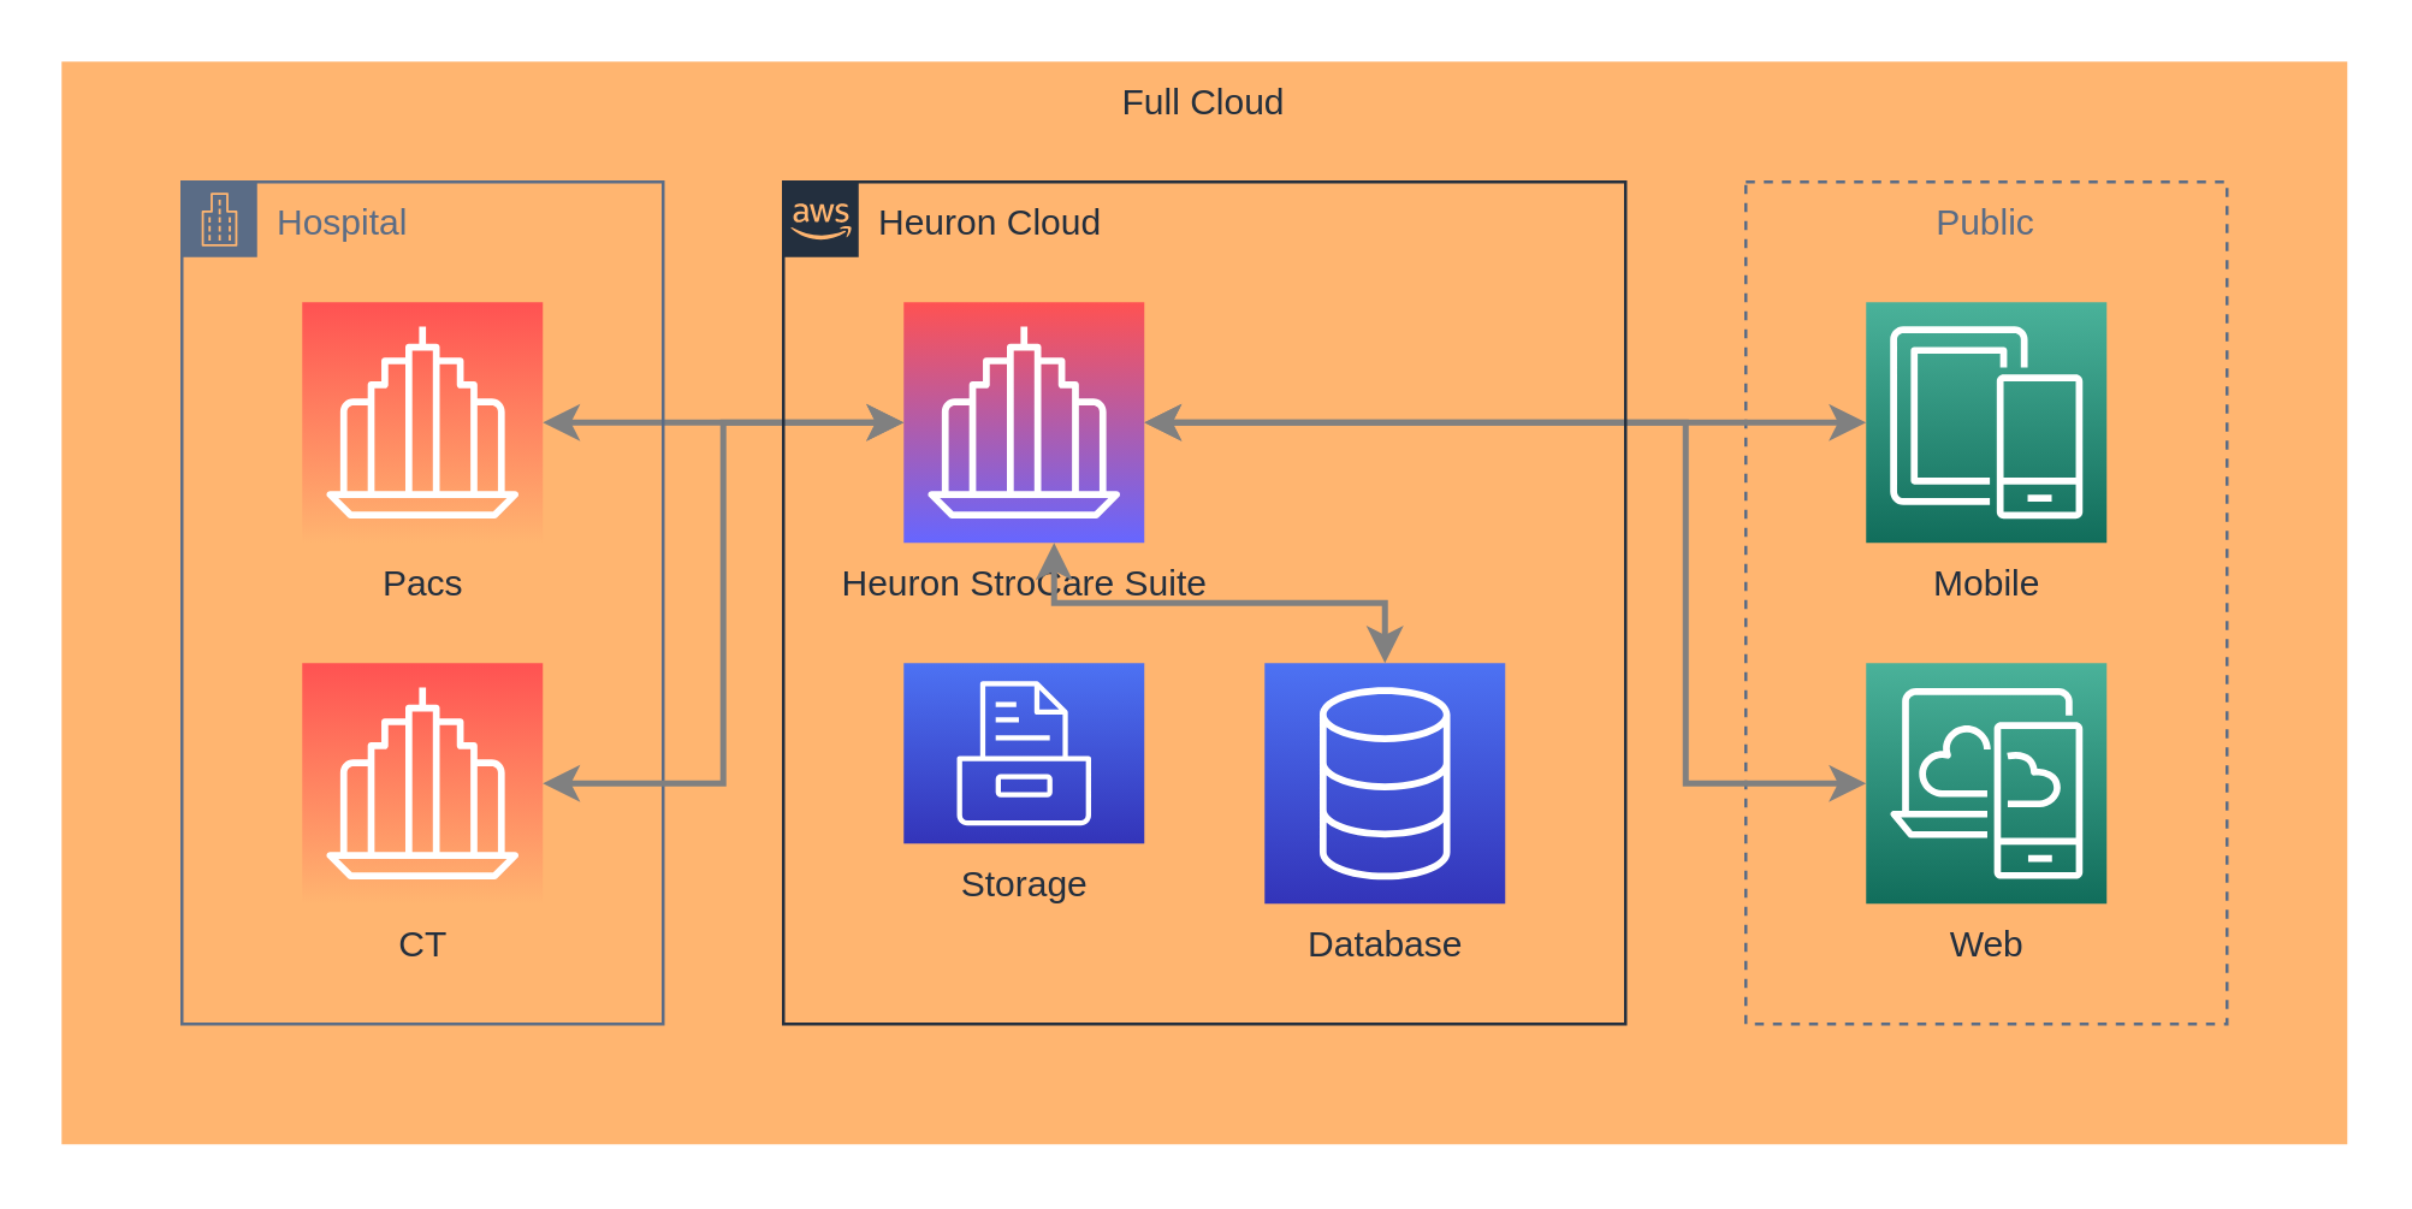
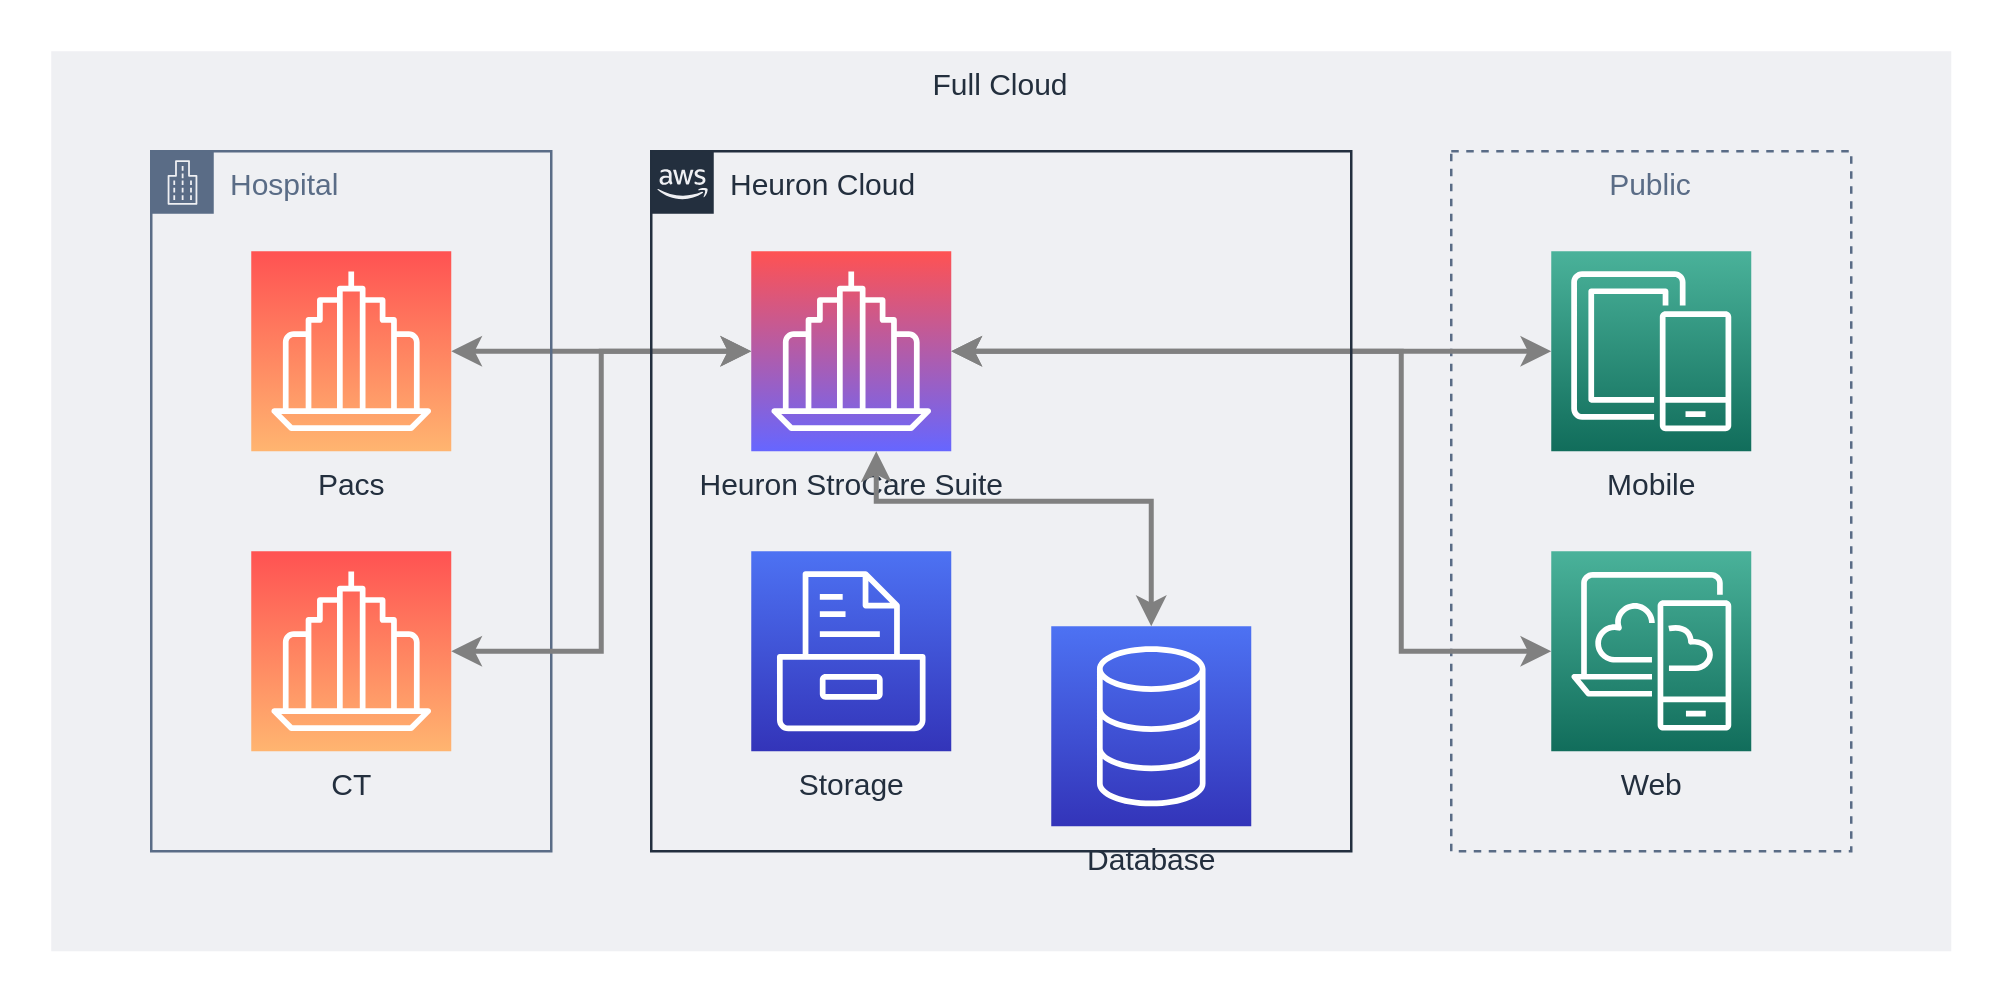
- <mxCell id="2" value="Full Cloud" style="fillColor=#ffb570;strokeColor=none;dashed=0;verticalAlign=top;fontStyle=0;fontColor=#232F3D;whiteSpace=wrap;html=1;" parent="1" vertex="1"><mxGeometry x="20" y="20" width="760" height="360" as="geometry" /></mxCell>
+ <mxCell id="2" value="Full Cloud" style="fillColor=#EFF0F3;strokeColor=none;dashed=0;verticalAlign=top;fontStyle=0;fontColor=#232F3D;whiteSpace=wrap;html=1;" parent="1" vertex="1"><mxGeometry x="20" y="20" width="760" height="360" as="geometry" /></mxCell>
- <mxCell id="13" value="Storage" style="sketch=0;points=[[0,0,0],[0.25,0,0],[0.5,0,0],[0.75,0,0],[1,0,0],[0,1,0],[0.25,1,0],[0.5,1,0],[0.75,1,0],[1,1,0],[0,0.25,0],[0,0.5,0],[0,0.75,0],[1,0.25,0],[1,0.5,0],[1,0.75,0]];outlineConnect=0;fontColor=#232F3E;gradientColor=#4D72F3;gradientDirection=north;fillColor=#3334B9;strokeColor=#ffffff;dashed=0;verticalLabelPosition=bottom;verticalAlign=top;align=center;html=1;fontSize=12;fontStyle=0;aspect=fixed;shape=mxgraph.aws4.resourceIcon;resIcon=mxgraph.aws4.storage;" parent="1" vertex="1"><mxGeometry x="300" y="220" width="80" height="60" as="geometry" /></mxCell>
+ <mxCell id="13" value="Storage" style="sketch=0;points=[[0,0,0],[0.25,0,0],[0.5,0,0],[0.75,0,0],[1,0,0],[0,1,0],[0.25,1,0],[0.5,1,0],[0.75,1,0],[1,1,0],[0,0.25,0],[0,0.5,0],[0,0.75,0],[1,0.25,0],[1,0.5,0],[1,0.75,0]];outlineConnect=0;fontColor=#232F3E;gradientColor=#4D72F3;gradientDirection=north;fillColor=#3334B9;strokeColor=#ffffff;dashed=0;verticalLabelPosition=bottom;verticalAlign=top;align=center;html=1;fontSize=12;fontStyle=0;aspect=fixed;shape=mxgraph.aws4.resourceIcon;resIcon=mxgraph.aws4.storage;" parent="1" vertex="1"><mxGeometry x="300" y="220" width="80" height="80" as="geometry" /></mxCell>
- <mxCell id="14" value="Database" style="sketch=0;points=[[0,0,0],[0.25,0,0],[0.5,0,0],[0.75,0,0],[1,0,0],[0,1,0],[0.25,1,0],[0.5,1,0],[0.75,1,0],[1,1,0],[0,0.25,0],[0,0.5,0],[0,0.75,0],[1,0.25,0],[1,0.5,0],[1,0.75,0]];outlineConnect=0;fontColor=#232F3E;gradientColor=#4D72F3;gradientDirection=north;fillColor=#3334B9;strokeColor=#ffffff;dashed=0;verticalLabelPosition=bottom;verticalAlign=top;align=center;html=1;fontSize=12;fontStyle=0;aspect=fixed;shape=mxgraph.aws4.resourceIcon;resIcon=mxgraph.aws4.database;" parent="1" vertex="1"><mxGeometry x="420" y="220" width="80" height="80" as="geometry" /></mxCell>
+ <mxCell id="14" value="Database" style="sketch=0;points=[[0,0,0],[0.25,0,0],[0.5,0,0],[0.75,0,0],[1,0,0],[0,1,0],[0.25,1,0],[0.5,1,0],[0.75,1,0],[1,1,0],[0,0.25,0],[0,0.5,0],[0,0.75,0],[1,0.25,0],[1,0.5,0],[1,0.75,0]];outlineConnect=0;fontColor=#232F3E;gradientColor=#4D72F3;gradientDirection=north;fillColor=#3334B9;strokeColor=#ffffff;dashed=0;verticalLabelPosition=bottom;verticalAlign=top;align=center;html=1;fontSize=12;fontStyle=0;aspect=fixed;shape=mxgraph.aws4.resourceIcon;resIcon=mxgraph.aws4.database;" parent="1" vertex="1"><mxGeometry x="420" y="250" width="80" height="80" as="geometry" /></mxCell>
